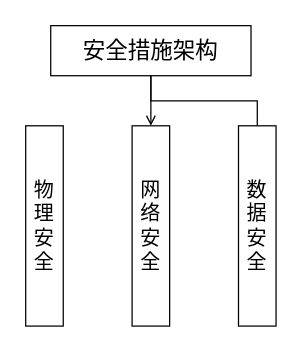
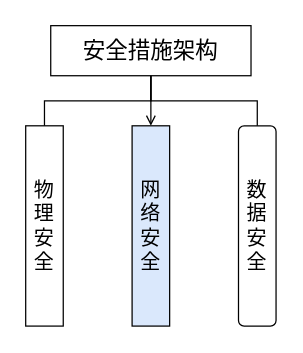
+ <mxCell id="8" value="" style="edgeStyle=orthogonalEdgeStyle;rounded=0;orthogonalLoop=1;jettySize=auto;html=1;endArrow=none;endFill=0;entryX=0.5;entryY=0;entryDx=0;entryDy=0;exitX=0.5;exitY=1;exitDx=0;exitDy=0;" edge="1" parent="1" source="3" target="4"><mxGeometry relative="1" as="geometry"><mxPoint x="120" y="61" as="sourcePoint" /><mxPoint x="215" y="110" as="targetPoint" /></mxGeometry></mxCell>
- <mxCell id="5" value="&lt;font style=&quot;font-size: 16px;&quot;&gt;网络安全&lt;/font&gt;" style="rounded=0;whiteSpace=wrap;html=1;" vertex="1" parent="1"><mxGeometry x="105" y="100" width="30" height="160" as="geometry" /></mxCell>
+ <mxCell id="5" value="&lt;font style=&quot;font-size: 16px;&quot;&gt;网络安全&lt;/font&gt;" style="rounded=0;whiteSpace=wrap;html=1;fillColor=#dae8fc;" vertex="1" parent="1"><mxGeometry x="105" y="100" width="30" height="160" as="geometry" /></mxCell>
- <mxCell id="6" value="&lt;font style=&quot;font-size: 16px;&quot;&gt;数据安全&lt;/font&gt;" style="rounded=0;whiteSpace=wrap;html=1;" vertex="1" parent="1"><mxGeometry x="190" y="100" width="30" height="160" as="geometry" /></mxCell>
+ <mxCell id="6" value="&lt;font style=&quot;font-size: 16px;&quot;&gt;数据安全&lt;/font&gt;" style="whiteSpace=wrap;html=1;rounded=1;" vertex="1" parent="1"><mxGeometry x="190" y="100" width="30" height="160" as="geometry" /></mxCell>
